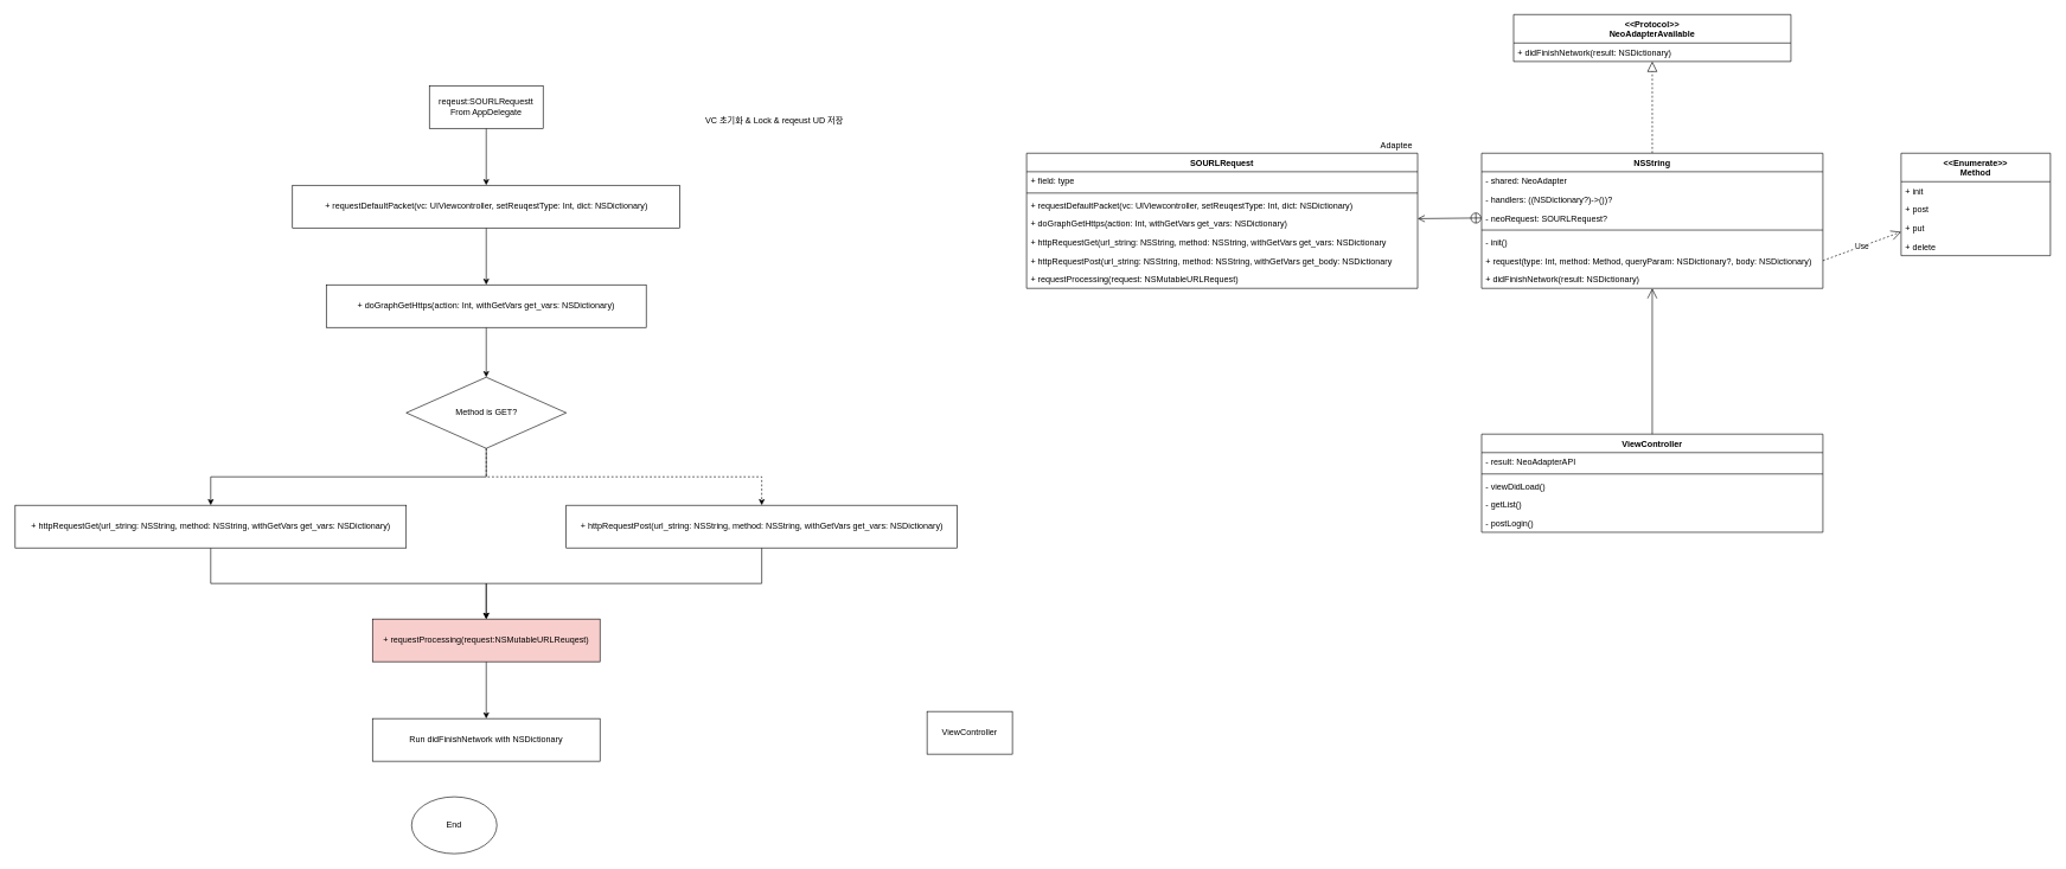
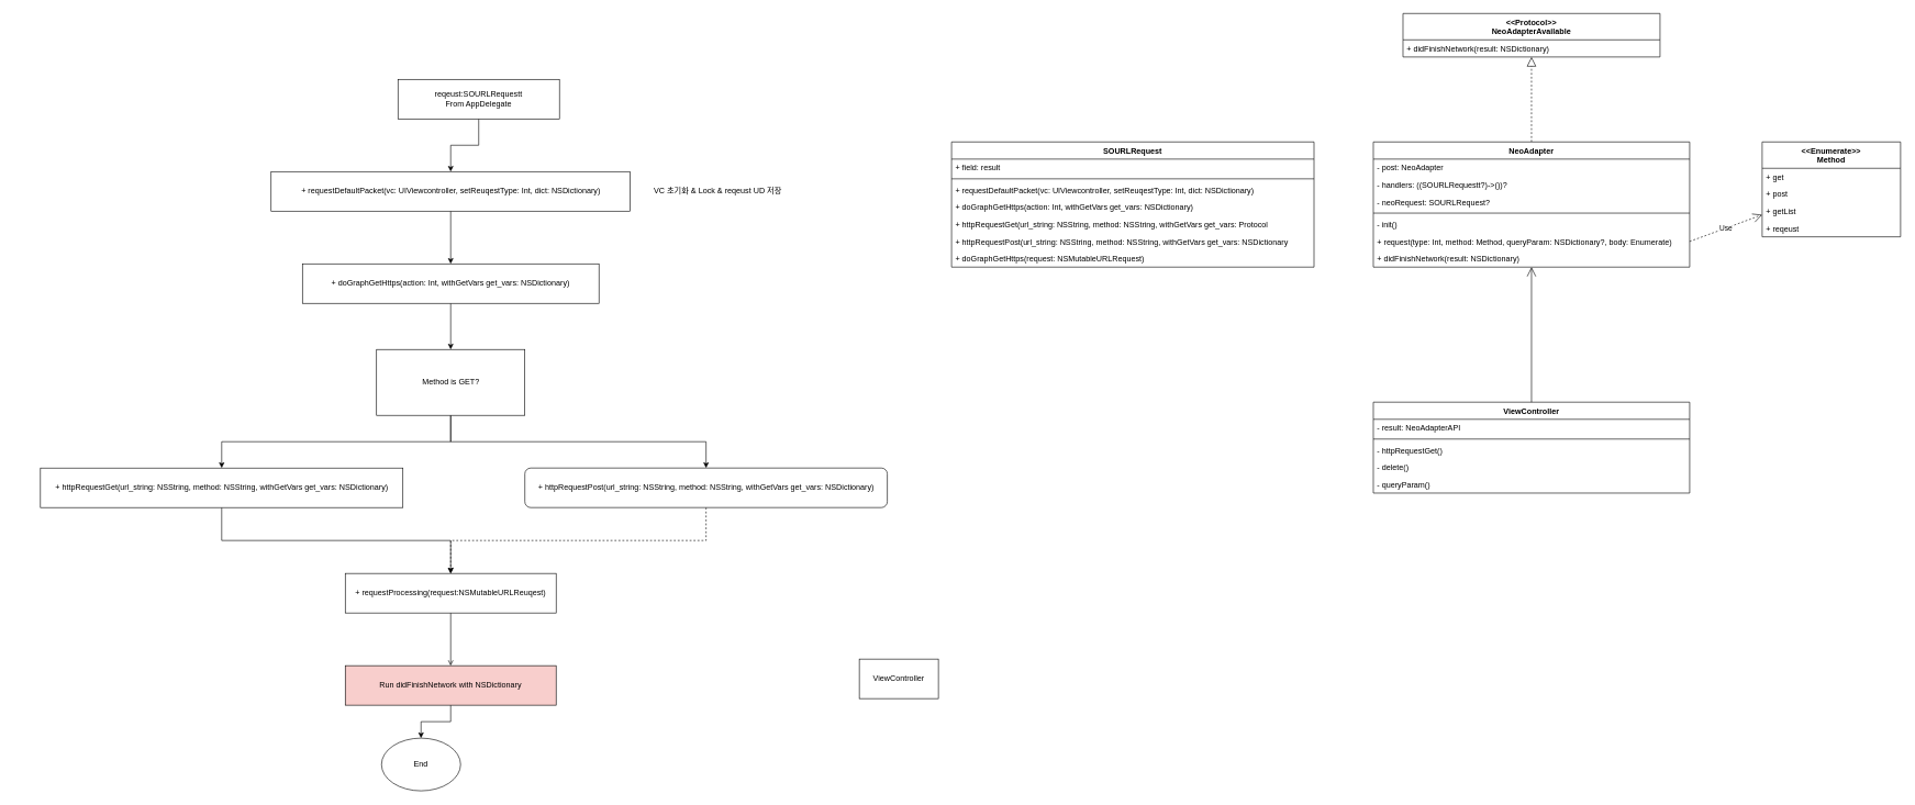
- <mxCell id="3" value="reqeust:SOURLRequestt&lt;br&gt;From AppDelegate" style="whiteSpace=wrap;html=1;" parent="1" vertex="1"><mxGeometry x="603" y="120" width="160" height="60" as="geometry" /></mxCell>
+ <mxCell id="3" value="reqeust:SOURLRequestt&lt;br&gt;From AppDelegate" style="whiteSpace=wrap;html=1;" parent="1" vertex="1"><mxGeometry x="603" y="120" width="245" height="60" as="geometry" /></mxCell>
- <mxCell id="8" value="VC 초기화 &amp;amp; Lock &amp;amp; reqeust UD 저장" style="text;html=1;align=center;verticalAlign=middle;resizable=0;points=[];autosize=1;" parent="1" vertex="1"><mxGeometry x="983" y="160" width="210" height="20" as="geometry" /></mxCell>
+ <mxCell id="8" value="VC 초기화 &amp;amp; Lock &amp;amp; reqeust UD 저장" style="text;html=1;align=center;verticalAlign=middle;resizable=0;points=[];autosize=1;" parent="1" vertex="1"><mxGeometry x="983" y="280" width="210" height="20" as="geometry" /></mxCell>
- <mxCell id="43" value="Adaptee" style="text;html=1;align=center;verticalAlign=middle;resizable=0;points=[];autosize=1;" parent="1" vertex="1"><mxGeometry x="1933" y="195" width="60" height="20" as="geometry" /></mxCell>
- <mxCell id="27" value="NSString" style="swimlane;fontStyle=1;align=center;verticalAlign=top;childLayout=stackLayout;horizontal=1;startSize=26;horizontalStack=0;resizeParent=1;resizeParentMax=0;resizeLast=0;collapsible=1;marginBottom=0;" parent="1" vertex="1"><mxGeometry x="2083" y="215" width="480" height="190" as="geometry" /></mxCell>
+ <mxCell id="27" value="NeoAdapter" style="swimlane;fontStyle=1;align=center;verticalAlign=top;childLayout=stackLayout;horizontal=1;startSize=26;horizontalStack=0;resizeParent=1;resizeParentMax=0;resizeLast=0;collapsible=1;marginBottom=0;" parent="1" vertex="1"><mxGeometry x="2083" y="215" width="480" height="190" as="geometry" /></mxCell>
- <mxCell id="36" value="+ field: type" style="text;strokeColor=none;fillColor=none;align=left;verticalAlign=top;spacingLeft=4;spacingRight=4;overflow=hidden;rotatable=0;points=[[0,0.5],[1,0.5]];portConstraint=eastwest;" parent="35" vertex="1"><mxGeometry y="26" width="550" height="26" as="geometry" /></mxCell>
+ <mxCell id="36" value="+ field: result" style="text;strokeColor=none;fillColor=none;align=left;verticalAlign=top;spacingLeft=4;spacingRight=4;overflow=hidden;rotatable=0;points=[[0,0.5],[1,0.5]];portConstraint=eastwest;" parent="35" vertex="1"><mxGeometry y="26" width="550" height="26" as="geometry" /></mxCell>
- <mxCell id="28" value="- shared: NeoAdapter" style="text;strokeColor=none;fillColor=none;align=left;verticalAlign=top;spacingLeft=4;spacingRight=4;overflow=hidden;rotatable=0;points=[[0,0.5],[1,0.5]];portConstraint=eastwest;" parent="27" vertex="1"><mxGeometry y="26" width="480" height="26" as="geometry" /></mxCell>
+ <mxCell id="28" value="- post: NeoAdapter" style="text;strokeColor=none;fillColor=none;align=left;verticalAlign=top;spacingLeft=4;spacingRight=4;overflow=hidden;rotatable=0;points=[[0,0.5],[1,0.5]];portConstraint=eastwest;" parent="27" vertex="1"><mxGeometry y="26" width="480" height="26" as="geometry" /></mxCell>
- <mxCell id="45" value="+ init" style="text;strokeColor=none;fillColor=none;align=left;verticalAlign=top;spacingLeft=4;spacingRight=4;overflow=hidden;rotatable=0;points=[[0,0.5],[1,0.5]];portConstraint=eastwest;" parent="44" vertex="1"><mxGeometry y="40" width="210" height="26" as="geometry" /></mxCell>
+ <mxCell id="45" value="+ get" style="text;strokeColor=none;fillColor=none;align=left;verticalAlign=top;spacingLeft=4;spacingRight=4;overflow=hidden;rotatable=0;points=[[0,0.5],[1,0.5]];portConstraint=eastwest;" parent="44" vertex="1"><mxGeometry y="40" width="210" height="26" as="geometry" /></mxCell>
- <mxCell id="29" value="- handlers: ((NSDictionary?)-&gt;())?" style="text;strokeColor=none;fillColor=none;align=left;verticalAlign=top;spacingLeft=4;spacingRight=4;overflow=hidden;rotatable=0;points=[[0,0.5],[1,0.5]];portConstraint=eastwest;" parent="27" vertex="1"><mxGeometry y="52" width="480" height="26" as="geometry" /></mxCell>
+ <mxCell id="29" value="- handlers: ((SOURLRequestt?)-&gt;())?" style="text;strokeColor=none;fillColor=none;align=left;verticalAlign=top;spacingLeft=4;spacingRight=4;overflow=hidden;rotatable=0;points=[[0,0.5],[1,0.5]];portConstraint=eastwest;" parent="27" vertex="1"><mxGeometry y="52" width="480" height="26" as="geometry" /></mxCell>
- <mxCell id="26" value="" style="endArrow=open;startArrow=circlePlus;endFill=0;startFill=0;endSize=8;html=1;exitX=0;exitY=0.5;exitDx=0;exitDy=0;" parent="1" source="30" target="35" edge="1"><mxGeometry width="160" relative="1" as="geometry"><mxPoint x="1303" y="330" as="sourcePoint" /><mxPoint x="1463" y="330" as="targetPoint" /></mxGeometry></mxCell>
- <mxCell id="47" value="+ put" style="text;strokeColor=none;fillColor=none;align=left;verticalAlign=top;spacingLeft=4;spacingRight=4;overflow=hidden;rotatable=0;points=[[0,0.5],[1,0.5]];portConstraint=eastwest;" parent="44" vertex="1"><mxGeometry y="92" width="210" height="26" as="geometry" /></mxCell>
+ <mxCell id="47" value="+ getList" style="text;strokeColor=none;fillColor=none;align=left;verticalAlign=top;spacingLeft=4;spacingRight=4;overflow=hidden;rotatable=0;points=[[0,0.5],[1,0.5]];portConstraint=eastwest;" parent="44" vertex="1"><mxGeometry y="92" width="210" height="26" as="geometry" /></mxCell>
- <mxCell id="40" value="+ httpRequestGet(url_string: NSString, method: NSString, withGetVars get_vars: NSDictionary" style="text;strokeColor=none;fillColor=none;align=left;verticalAlign=top;spacingLeft=4;spacingRight=4;overflow=hidden;rotatable=0;points=[[0,0.5],[1,0.5]];portConstraint=eastwest;" parent="35" vertex="1"><mxGeometry y="112" width="550" height="26" as="geometry" /></mxCell>
+ <mxCell id="40" value="+ httpRequestGet(url_string: NSString, method: NSString, withGetVars get_vars: Protocol" style="text;strokeColor=none;fillColor=none;align=left;verticalAlign=top;spacingLeft=4;spacingRight=4;overflow=hidden;rotatable=0;points=[[0,0.5],[1,0.5]];portConstraint=eastwest;" parent="35" vertex="1"><mxGeometry y="112" width="550" height="26" as="geometry" /></mxCell>
- <mxCell id="48" value="+ delete" style="text;strokeColor=none;fillColor=none;align=left;verticalAlign=top;spacingLeft=4;spacingRight=4;overflow=hidden;rotatable=0;points=[[0,0.5],[1,0.5]];portConstraint=eastwest;" parent="44" vertex="1"><mxGeometry y="118" width="210" height="26" as="geometry" /></mxCell>
+ <mxCell id="48" value="+ reqeust" style="text;strokeColor=none;fillColor=none;align=left;verticalAlign=top;spacingLeft=4;spacingRight=4;overflow=hidden;rotatable=0;points=[[0,0.5],[1,0.5]];portConstraint=eastwest;" parent="44" vertex="1"><mxGeometry y="118" width="210" height="26" as="geometry" /></mxCell>
- <mxCell id="41" value="+ httpRequestPost(url_string: NSString, method: NSString, withGetVars get_body: NSDictionary" style="text;strokeColor=none;fillColor=none;align=left;verticalAlign=top;spacingLeft=4;spacingRight=4;overflow=hidden;rotatable=0;points=[[0,0.5],[1,0.5]];portConstraint=eastwest;" parent="35" vertex="1"><mxGeometry y="138" width="550" height="26" as="geometry" /></mxCell>
+ <mxCell id="41" value="+ httpRequestPost(url_string: NSString, method: NSString, withGetVars get_vars: NSDictionary" style="text;strokeColor=none;fillColor=none;align=left;verticalAlign=top;spacingLeft=4;spacingRight=4;overflow=hidden;rotatable=0;points=[[0,0.5],[1,0.5]];portConstraint=eastwest;" parent="35" vertex="1"><mxGeometry y="138" width="550" height="26" as="geometry" /></mxCell>
- <mxCell id="33" value="+ request(type: Int, method: Method, queryParam: NSDictionary?, body: NSDictionary)" style="text;strokeColor=none;fillColor=none;align=left;verticalAlign=top;spacingLeft=4;spacingRight=4;overflow=hidden;rotatable=0;points=[[0,0.5],[1,0.5]];portConstraint=eastwest;" parent="27" vertex="1"><mxGeometry y="138" width="480" height="26" as="geometry" /></mxCell>
+ <mxCell id="33" value="+ request(type: Int, method: Method, queryParam: NSDictionary?, body: Enumerate)" style="text;strokeColor=none;fillColor=none;align=left;verticalAlign=top;spacingLeft=4;spacingRight=4;overflow=hidden;rotatable=0;points=[[0,0.5],[1,0.5]];portConstraint=eastwest;" parent="27" vertex="1"><mxGeometry y="138" width="480" height="26" as="geometry" /></mxCell>
- <mxCell id="42" value="+ requestProcessing(request: NSMutableURLRequest)" style="text;strokeColor=none;fillColor=none;align=left;verticalAlign=top;spacingLeft=4;spacingRight=4;overflow=hidden;rotatable=0;points=[[0,0.5],[1,0.5]];portConstraint=eastwest;" parent="35" vertex="1"><mxGeometry y="164" width="550" height="26" as="geometry" /></mxCell>
+ <mxCell id="42" value="+ doGraphGetHttps(request: NSMutableURLRequest)" style="text;strokeColor=none;fillColor=none;align=left;verticalAlign=top;spacingLeft=4;spacingRight=4;overflow=hidden;rotatable=0;points=[[0,0.5],[1,0.5]];portConstraint=eastwest;" parent="35" vertex="1"><mxGeometry y="164" width="550" height="26" as="geometry" /></mxCell>
- <mxCell id="11" value="Method is GET?" style="rhombus;whiteSpace=wrap;html=1;" parent="1" vertex="1"><mxGeometry x="570.5" y="530" width="225" height="100" as="geometry" /></mxCell>
+ <mxCell id="11" value="Method is GET?" style="whiteSpace=wrap;html=1;rounded=0;" parent="1" vertex="1"><mxGeometry x="570.5" y="530" width="225" height="100" as="geometry" /></mxCell>
- <mxCell id="10" style="edgeStyle=orthogonalEdgeStyle;rounded=0;orthogonalLoop=1;jettySize=auto;html=1;dashed=1;" parent="1" source="11" target="15" edge="1"><mxGeometry relative="1" as="geometry" /></mxCell>
+ <mxCell id="10" style="edgeStyle=orthogonalEdgeStyle;rounded=0;orthogonalLoop=1;jettySize=auto;html=1;" parent="1" source="11" target="15" edge="1"><mxGeometry relative="1" as="geometry" /></mxCell>
- <mxCell id="52" value="- viewDidLoad()" style="text;strokeColor=none;fillColor=none;align=left;verticalAlign=top;spacingLeft=4;spacingRight=4;overflow=hidden;rotatable=0;points=[[0,0.5],[1,0.5]];portConstraint=eastwest;" parent="49" vertex="1"><mxGeometry y="60" width="480" height="26" as="geometry" /></mxCell>
+ <mxCell id="52" value="- httpRequestGet()" style="text;strokeColor=none;fillColor=none;align=left;verticalAlign=top;spacingLeft=4;spacingRight=4;overflow=hidden;rotatable=0;points=[[0,0.5],[1,0.5]];portConstraint=eastwest;" parent="49" vertex="1"><mxGeometry y="60" width="480" height="26" as="geometry" /></mxCell>
- <mxCell id="53" value="- getList()" style="text;strokeColor=none;fillColor=none;align=left;verticalAlign=top;spacingLeft=4;spacingRight=4;overflow=hidden;rotatable=0;points=[[0,0.5],[1,0.5]];portConstraint=eastwest;" parent="49" vertex="1"><mxGeometry y="86" width="480" height="26" as="geometry" /></mxCell>
+ <mxCell id="53" value="- delete()" style="text;strokeColor=none;fillColor=none;align=left;verticalAlign=top;spacingLeft=4;spacingRight=4;overflow=hidden;rotatable=0;points=[[0,0.5],[1,0.5]];portConstraint=eastwest;" parent="49" vertex="1"><mxGeometry y="86" width="480" height="26" as="geometry" /></mxCell>
- <mxCell id="54" value="- postLogin()" style="text;strokeColor=none;fillColor=none;align=left;verticalAlign=top;spacingLeft=4;spacingRight=4;overflow=hidden;rotatable=0;points=[[0,0.5],[1,0.5]];portConstraint=eastwest;" parent="49" vertex="1"><mxGeometry y="112" width="480" height="26" as="geometry" /></mxCell>
+ <mxCell id="54" value="- queryParam()" style="text;strokeColor=none;fillColor=none;align=left;verticalAlign=top;spacingLeft=4;spacingRight=4;overflow=hidden;rotatable=0;points=[[0,0.5],[1,0.5]];portConstraint=eastwest;" parent="49" vertex="1"><mxGeometry y="112" width="480" height="26" as="geometry" /></mxCell>
- <mxCell id="13" value="+ httpRequestGet(url_string: NSString, method: NSString, withGetVars get_vars: NSDictionary)" style="whiteSpace=wrap;html=1;" parent="1" vertex="1"><mxGeometry x="20.5" y="710" width="550" height="60" as="geometry" /></mxCell>
+ <mxCell id="13" value="+ httpRequestGet(url_string: NSString, method: NSString, withGetVars get_vars: NSDictionary)" style="whiteSpace=wrap;html=1;" parent="1" vertex="1"><mxGeometry x="60.5" y="710" width="550" height="60" as="geometry" /></mxCell>
- <mxCell id="15" value="+ httpRequestPost(url_string: NSString, method: NSString, withGetVars get_vars: NSDictionary)" style="whiteSpace=wrap;html=1;" parent="1" vertex="1"><mxGeometry x="795.5" y="710" width="550" height="60" as="geometry" /></mxCell>
+ <mxCell id="15" value="+ httpRequestPost(url_string: NSString, method: NSString, withGetVars get_vars: NSDictionary)" style="whiteSpace=wrap;html=1;rounded=1;" parent="1" vertex="1"><mxGeometry x="795.5" y="710" width="550" height="60" as="geometry" /></mxCell>
- <mxCell id="14" style="edgeStyle=orthogonalEdgeStyle;rounded=0;orthogonalLoop=1;jettySize=auto;html=1;exitX=0.5;exitY=1;exitDx=0;exitDy=0;" parent="1" source="15" target="17" edge="1"><mxGeometry relative="1" as="geometry" /></mxCell>
+ <mxCell id="14" style="edgeStyle=orthogonalEdgeStyle;rounded=0;orthogonalLoop=1;jettySize=auto;html=1;exitX=0.5;exitY=1;exitDx=0;exitDy=0;dashed=1;" parent="1" source="15" target="17" edge="1"><mxGeometry relative="1" as="geometry" /></mxCell>
- <mxCell id="17" value="+ requestProcessing(request:NSMutableURLReuqest)" style="whiteSpace=wrap;html=1;fillColor=#f8cecc;" parent="1" vertex="1"><mxGeometry x="523" y="870" width="320" height="60" as="geometry" /></mxCell>
+ <mxCell id="17" value="+ requestProcessing(request:NSMutableURLReuqest)" style="whiteSpace=wrap;html=1;" parent="1" vertex="1"><mxGeometry x="523" y="870" width="320" height="60" as="geometry" /></mxCell>
- <mxCell id="16" value="" style="edgeStyle=orthogonalEdgeStyle;rounded=0;orthogonalLoop=1;jettySize=auto;html=1;" parent="1" source="17" target="21" edge="1"><mxGeometry relative="1" as="geometry" /></mxCell>
+ <mxCell id="16" value="" style="edgeStyle=orthogonalEdgeStyle;rounded=0;orthogonalLoop=1;jettySize=auto;html=1;endArrow=open;" parent="1" source="17" target="21" edge="1"><mxGeometry relative="1" as="geometry" /></mxCell>
- <mxCell id="21" value="&lt;span&gt;Run didFinishNetwork with NSDictionary&lt;/span&gt;" style="whiteSpace=wrap;html=1;" parent="1" vertex="1"><mxGeometry x="523" y="1010" width="320" height="60" as="geometry" /></mxCell>
+ <mxCell id="21" value="&lt;span&gt;Run didFinishNetwork with NSDictionary&lt;/span&gt;" style="whiteSpace=wrap;html=1;fillColor=#f8cecc;" parent="1" vertex="1"><mxGeometry x="523" y="1010" width="320" height="60" as="geometry" /></mxCell>
+ <mxCell id="18" value="" style="edgeStyle=orthogonalEdgeStyle;rounded=0;orthogonalLoop=1;jettySize=auto;html=1;" parent="1" source="21" target="22" edge="1"><mxGeometry relative="1" as="geometry" /></mxCell>
